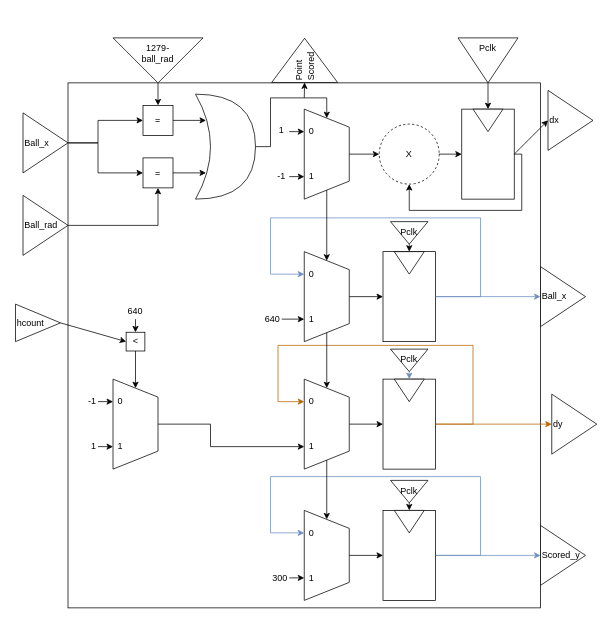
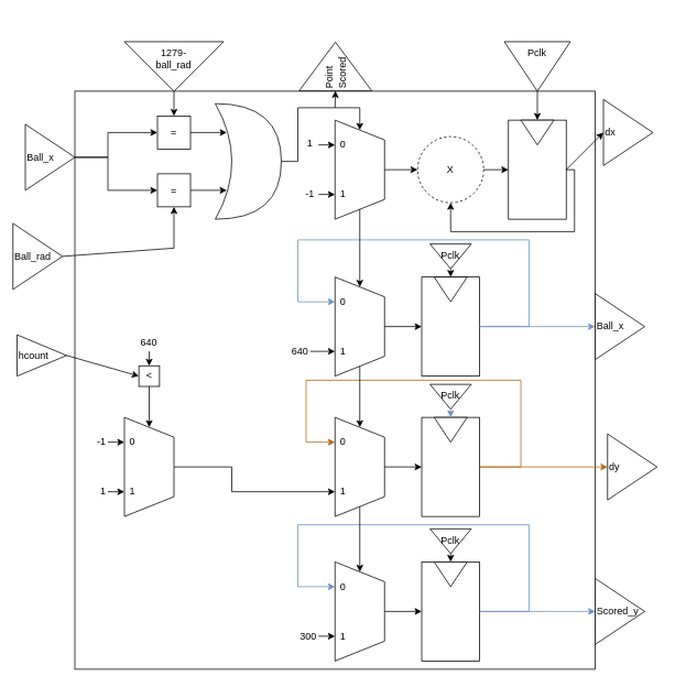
- <mxCell id="8" value="Ball_rad" style="triangle;whiteSpace=wrap;html=1;align=left;" vertex="1" parent="1"><mxGeometry x="30" y="260" width="60" height="80" as="geometry" /></mxCell>
+ <mxCell id="8" value="Ball_rad" style="triangle;whiteSpace=wrap;html=1;align=left;" vertex="1" parent="1"><mxGeometry x="15" y="270" width="60" height="80" as="geometry" /></mxCell>
